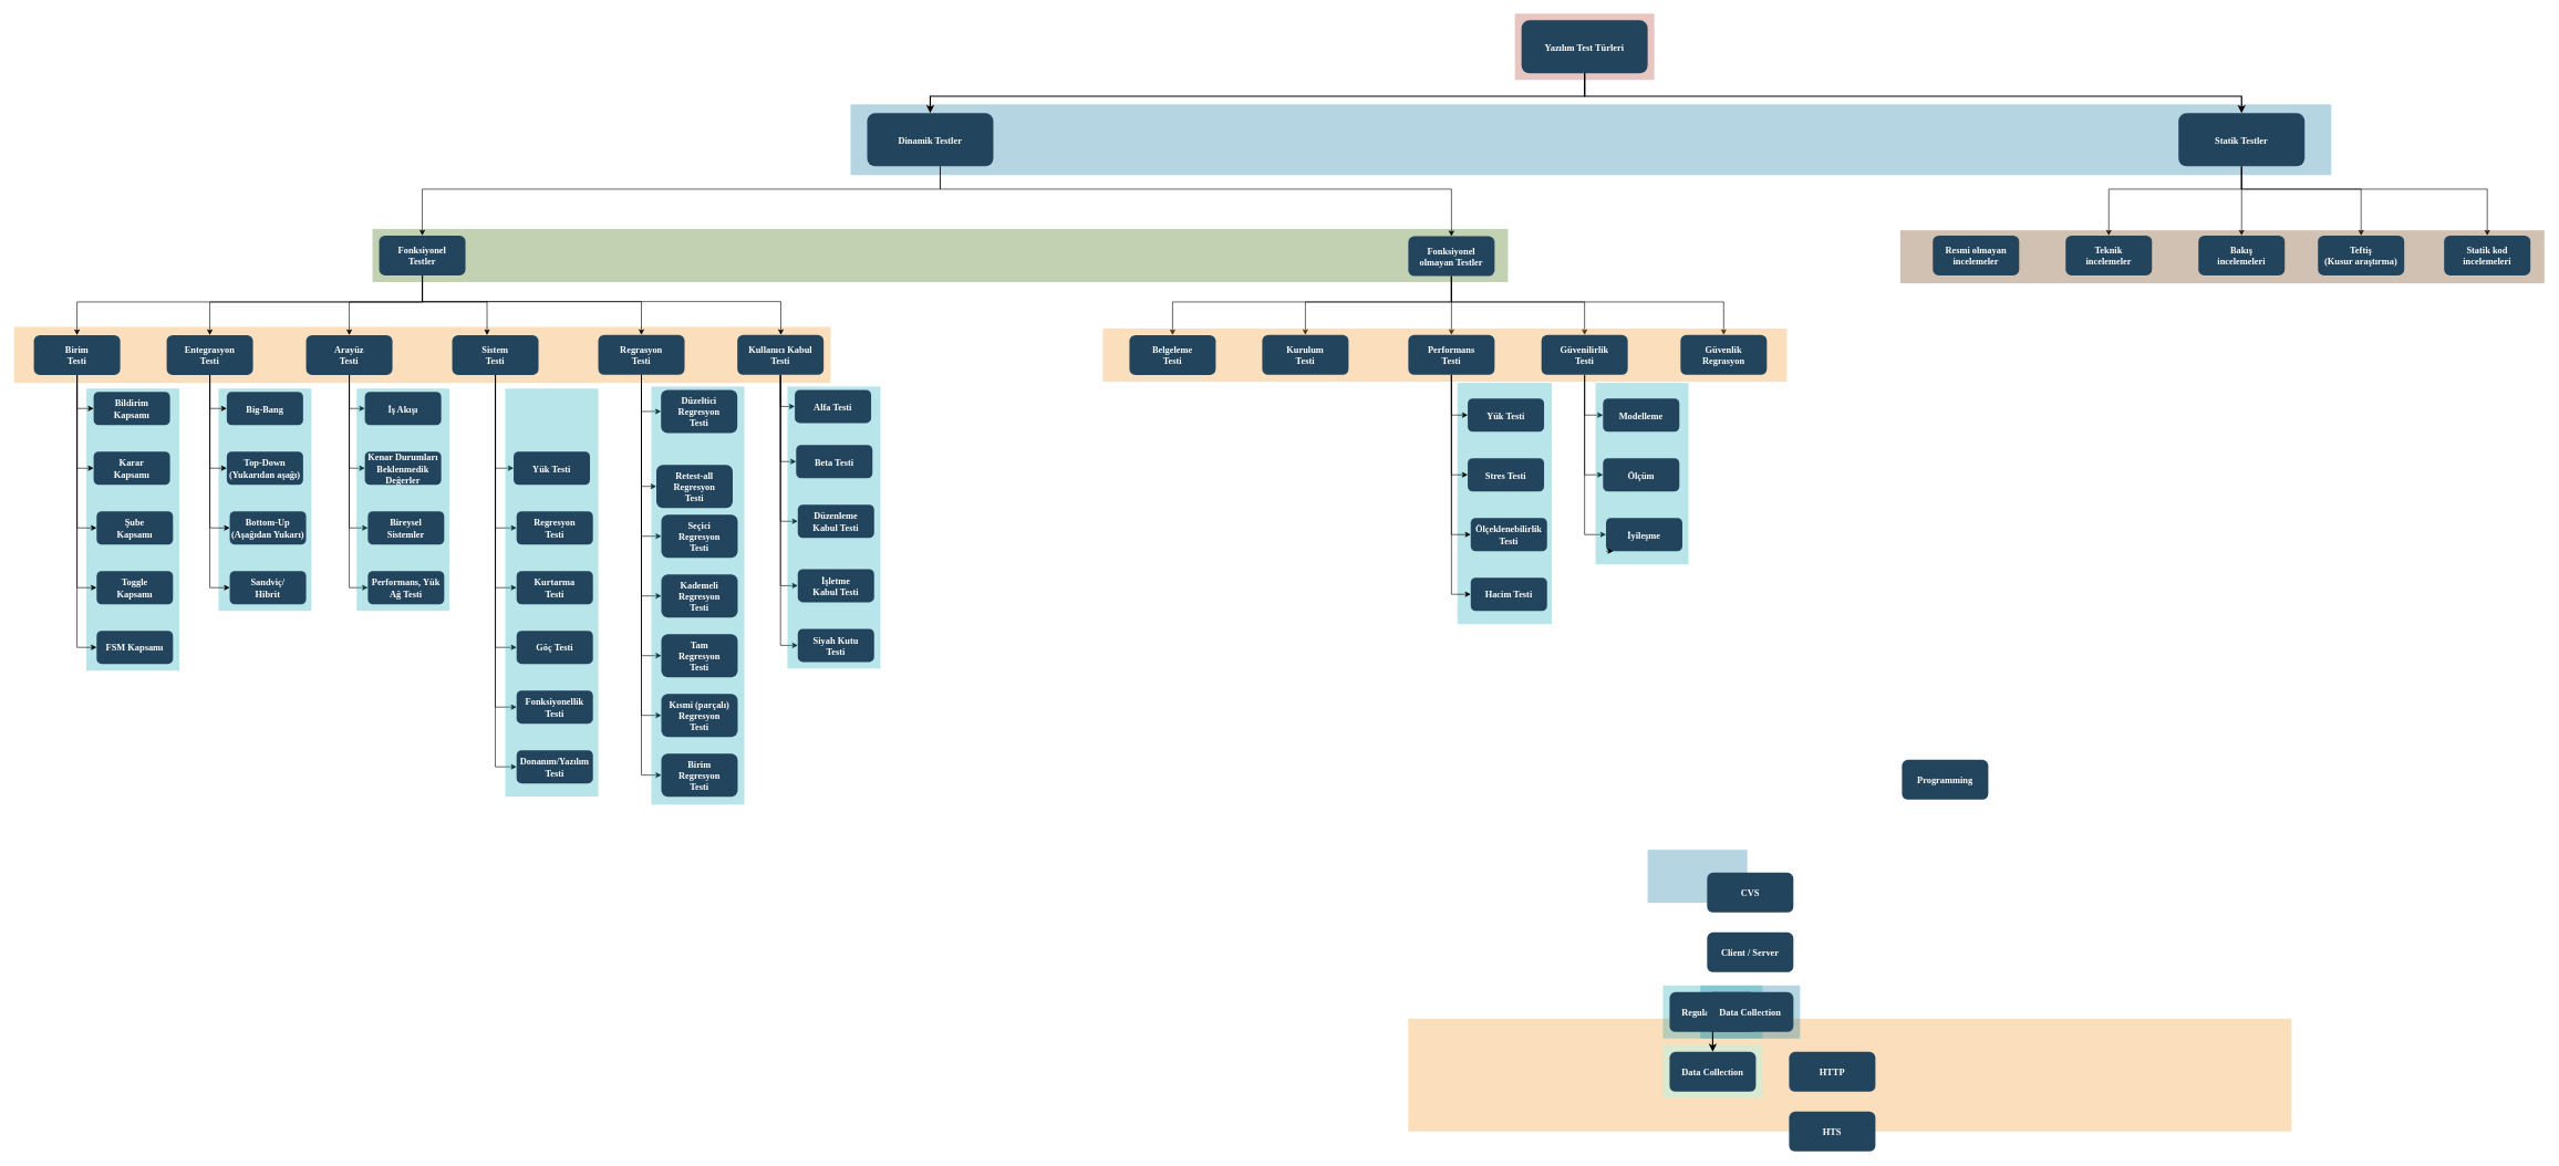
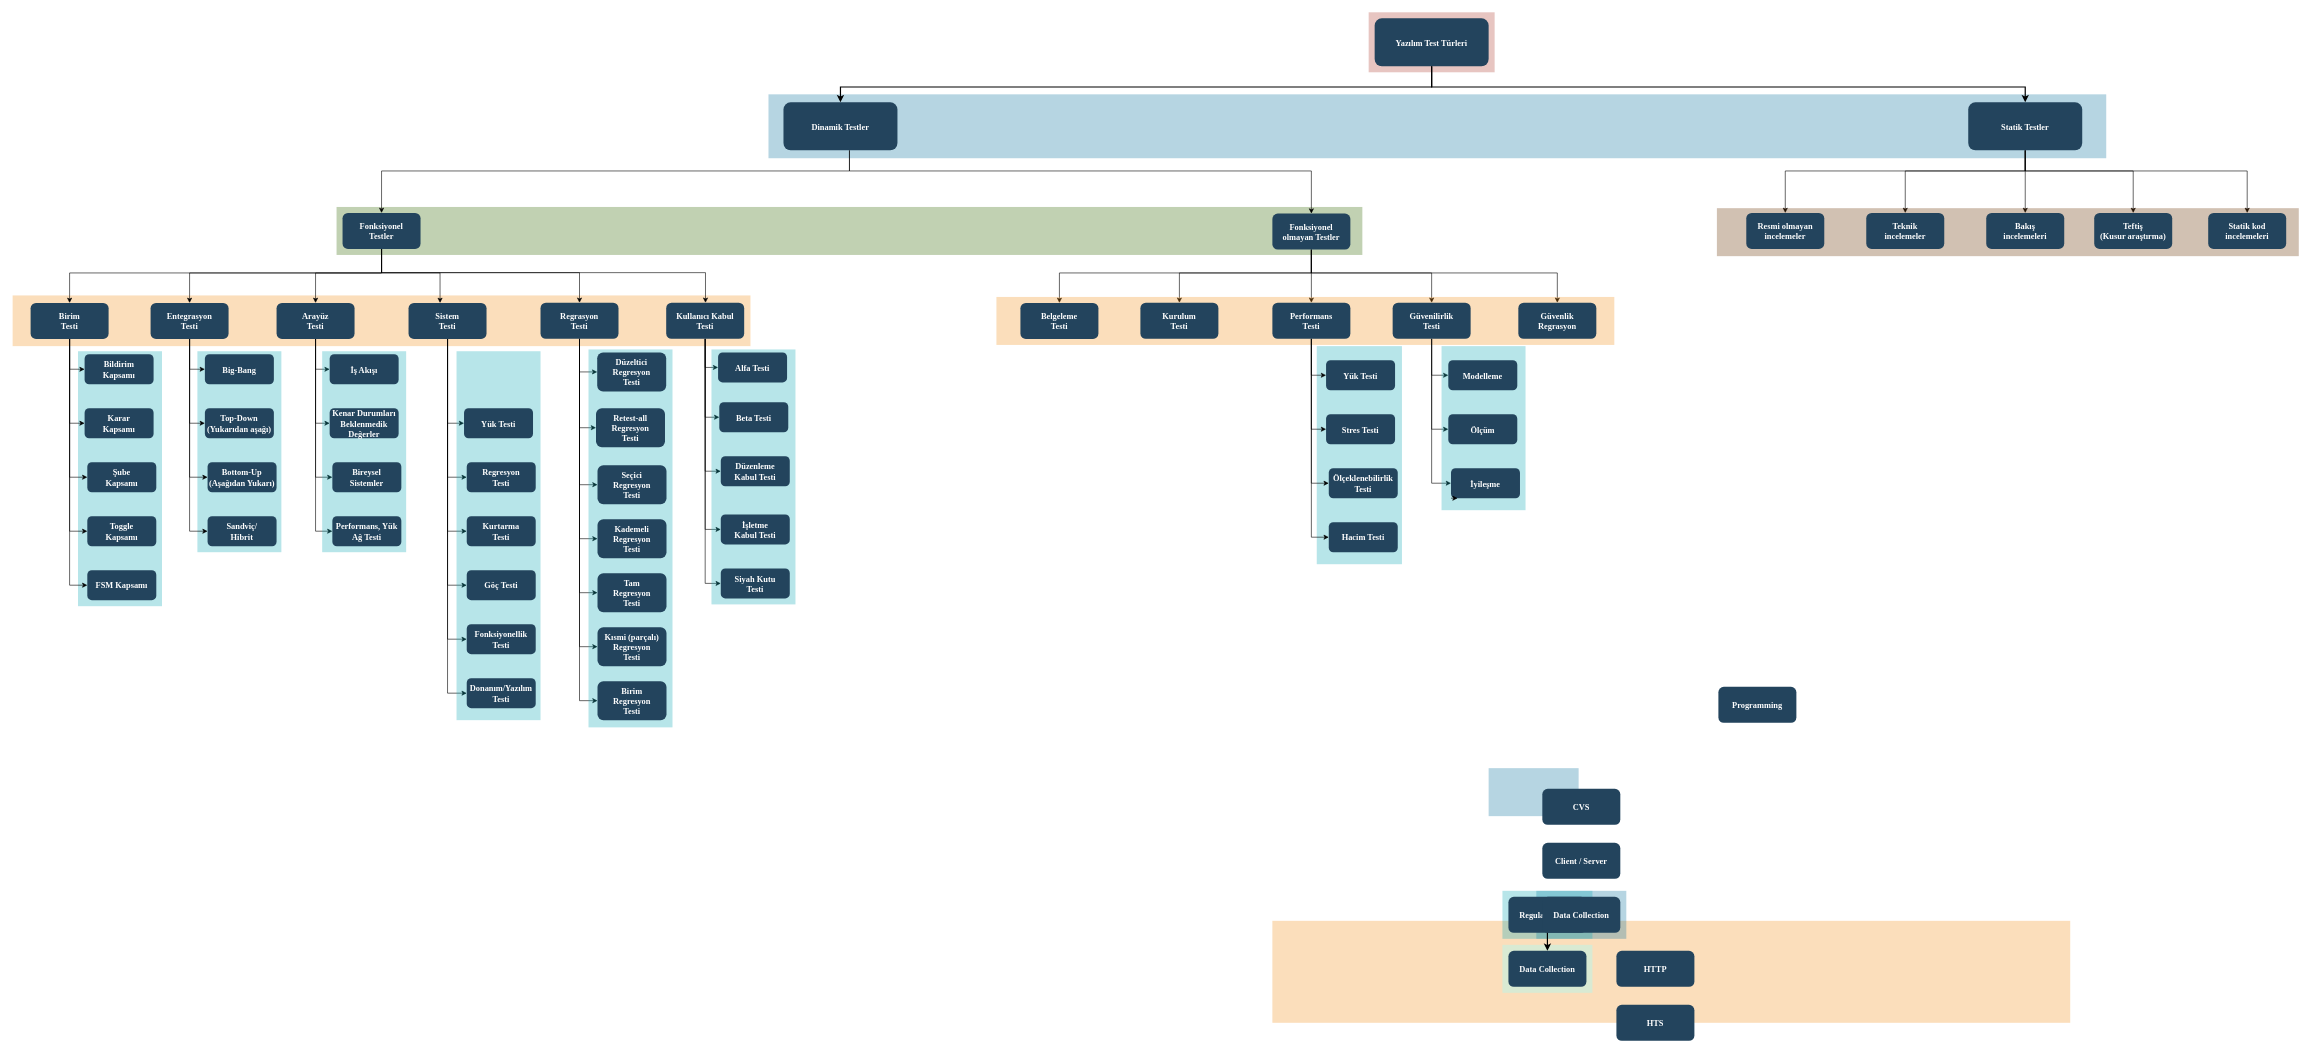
+ <mxCell id="17" style="edgeStyle=orthogonalEdgeStyle;rounded=0;orthogonalLoop=1;jettySize=auto;html=1;entryX=0.5;entryY=0;entryDx=0;entryDy=0;" parent="1" source="20" target="53" edge="1"><mxGeometry relative="1" as="geometry"><mxPoint x="2975" y="344.5" as="targetPoint" /><Array as="points"><mxPoint x="3375" y="284.5" /><mxPoint x="2975" y="284.5" /></Array></mxGeometry></mxCell>
- <mxCell id="135" value="Retest-all&#10;Regresyon&#10;Testi" style="rounded=1;fillColor=#23445D;gradientColor=none;strokeColor=none;fontColor=#FFFFFF;fontStyle=1;fontFamily=Tahoma;fontSize=14" parent="1" vertex="1"><mxGeometry x="987.5" y="700" width="115" height="65" as="geometry" /></mxCell>
+ <mxCell id="135" value="Retest-all&#10;Regresyon&#10;Testi" style="rounded=1;fillColor=#23445D;gradientColor=none;strokeColor=none;fontColor=#FFFFFF;fontStyle=1;fontFamily=Tahoma;fontSize=14" parent="1" vertex="1"><mxGeometry x="992.5" y="680" width="115" height="65" as="geometry" /></mxCell>
